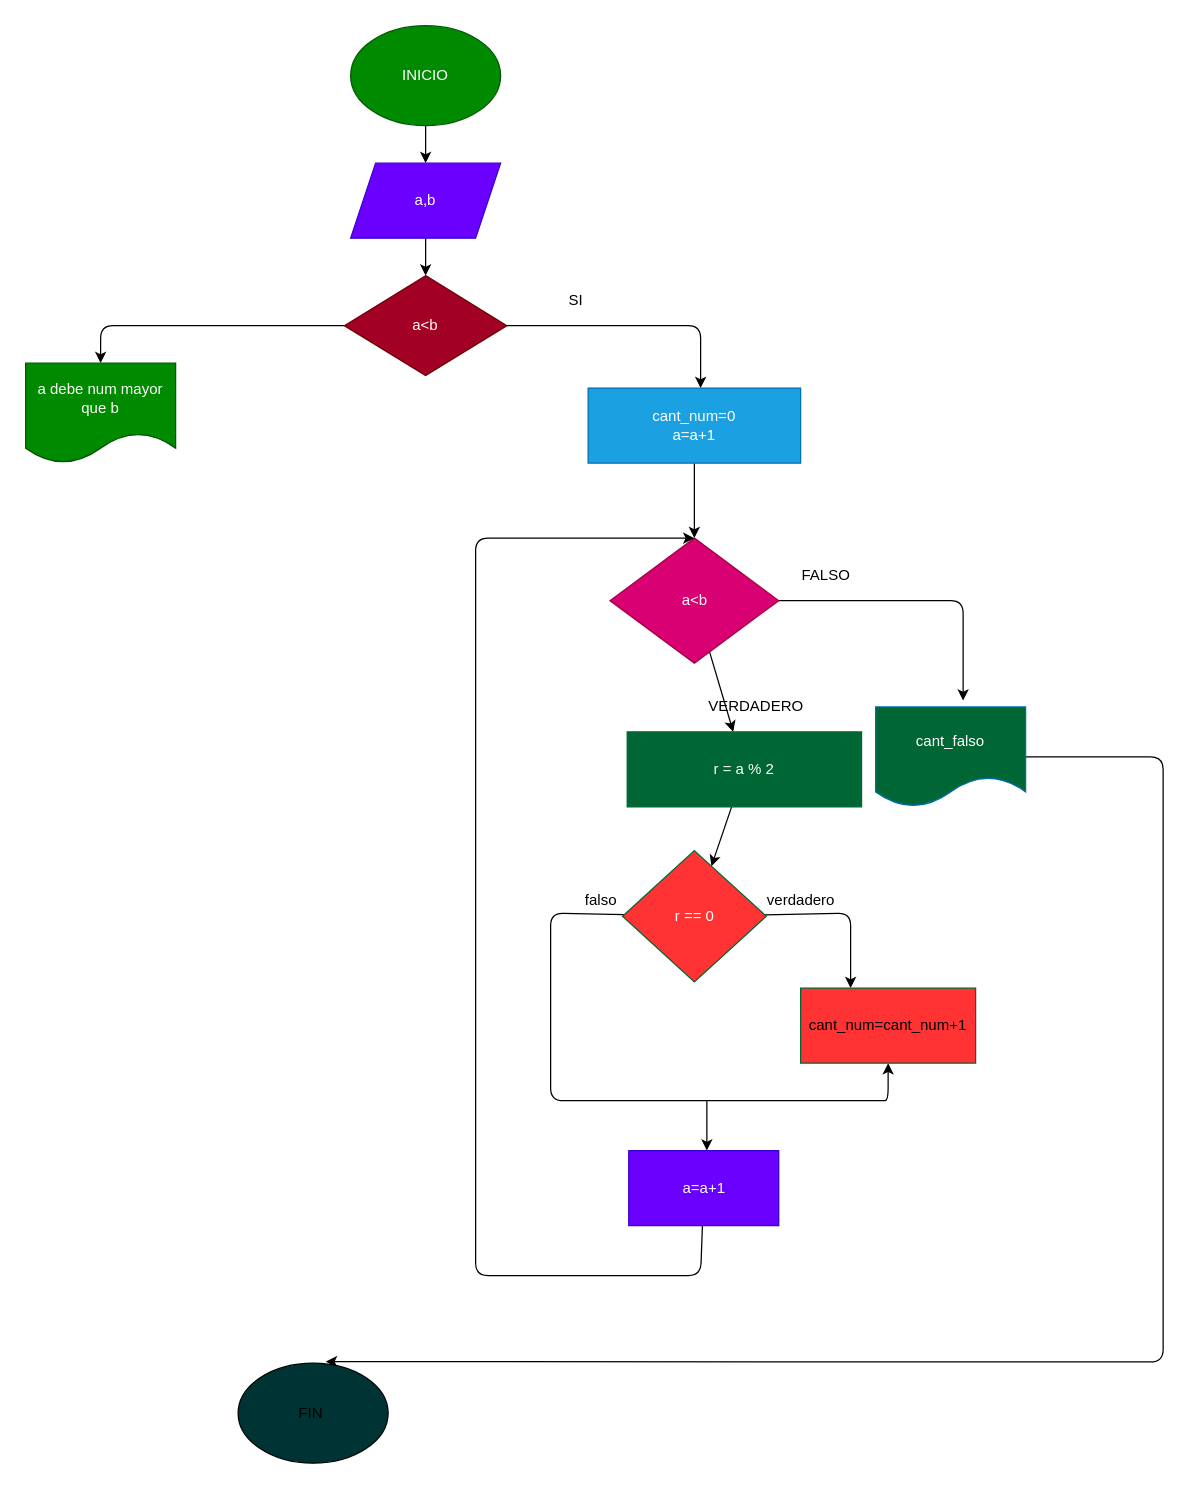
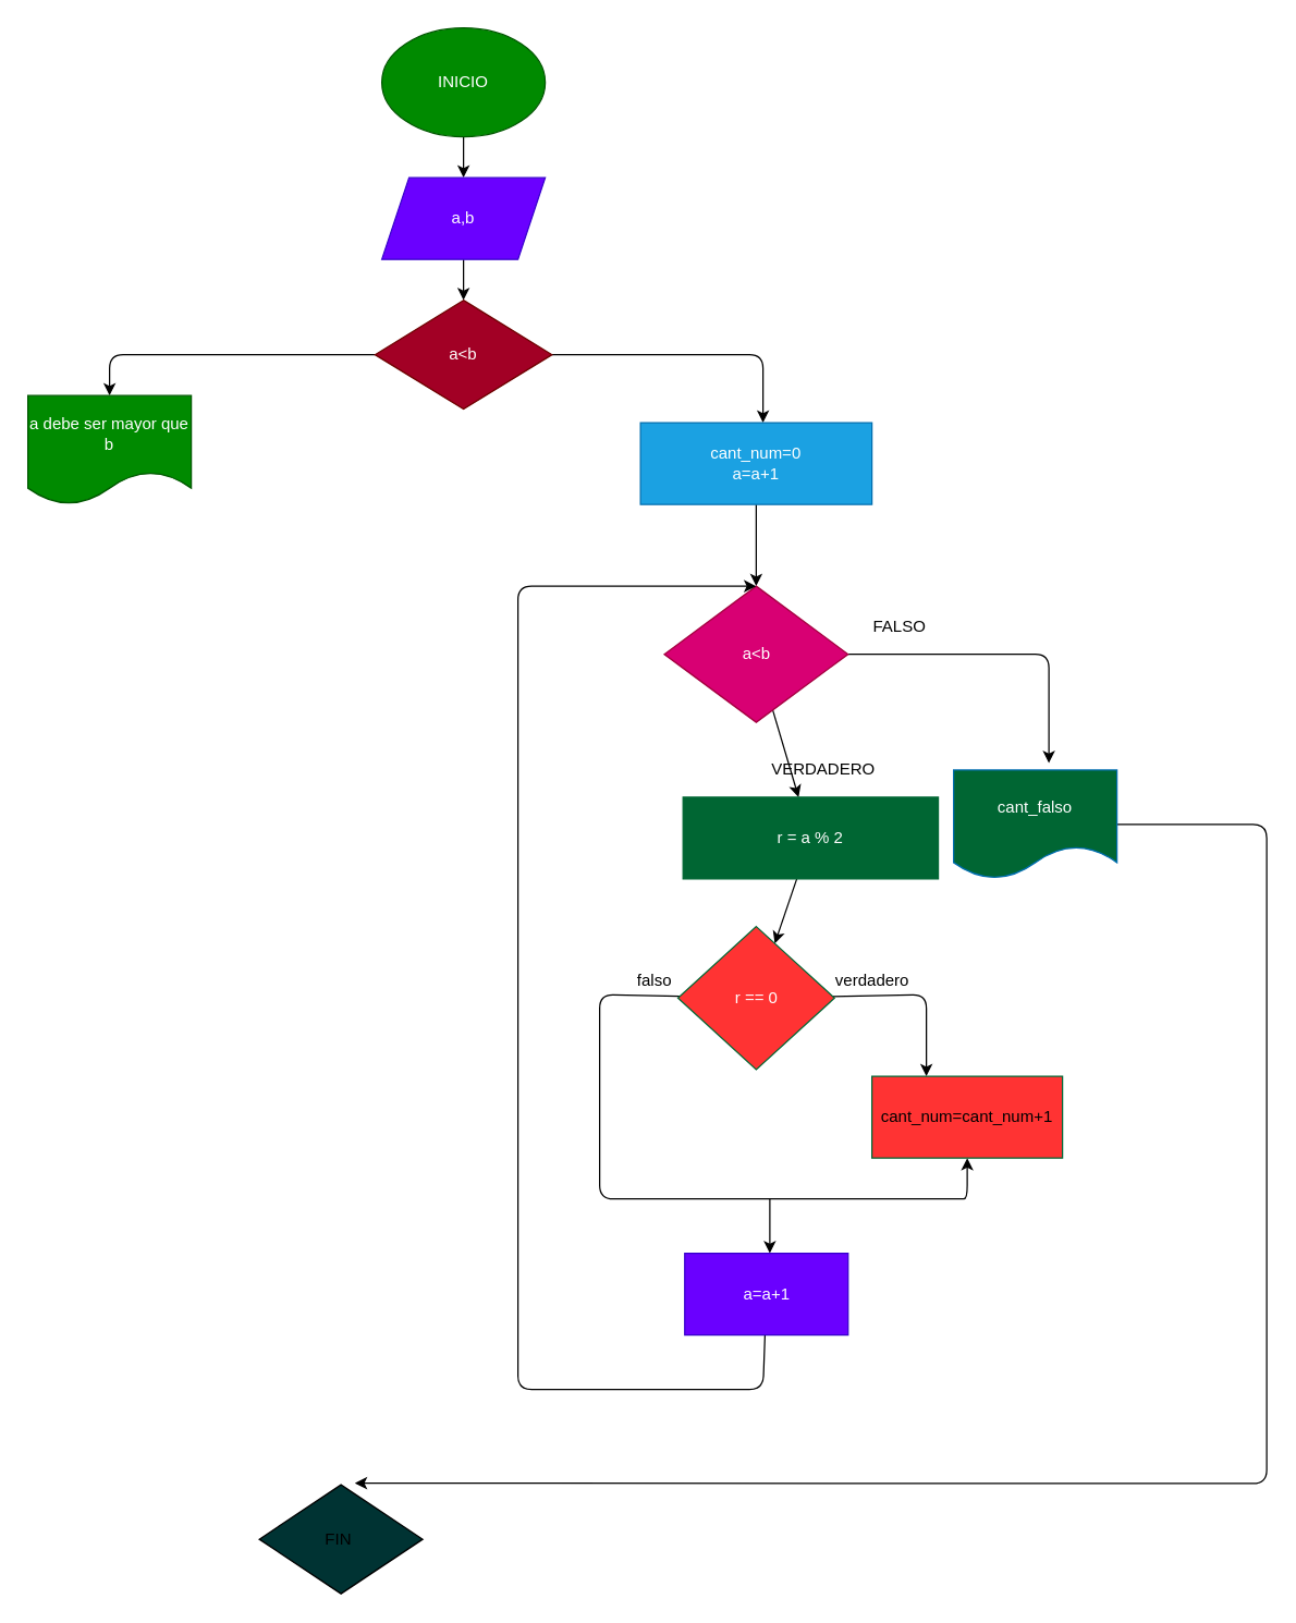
- <mxCell id="22" value="SI" style="text;html=1;align=center;verticalAlign=middle;resizable=0;points=[];autosize=1;strokeColor=none;fillColor=none;" parent="1" vertex="1"><mxGeometry x="445" y="230" width="30" height="20" as="geometry" /></mxCell>
- <mxCell id="9" value="a debe num mayor que b" style="shape=document;whiteSpace=wrap;html=1;boundedLbl=1;fillColor=#008a00;fontColor=#ffffff;strokeColor=#005700;" parent="1" vertex="1"><mxGeometry x="20" y="290" width="120" height="80" as="geometry" /></mxCell>
+ <mxCell id="9" value="a debe ser mayor que b" style="shape=document;whiteSpace=wrap;html=1;boundedLbl=1;fillColor=#008a00;fontColor=#ffffff;strokeColor=#005700;" parent="1" vertex="1"><mxGeometry x="20" y="290" width="120" height="80" as="geometry" /></mxCell>
- <mxCell id="21" value="FIN&amp;nbsp;" style="ellipse;whiteSpace=wrap;html=1;fillColor=#003333;" parent="1" vertex="1"><mxGeometry x="190" y="1090" width="120" height="80" as="geometry" /></mxCell>
+ <mxCell id="21" value="FIN&amp;nbsp;" style="rhombus;whiteSpace=wrap;html=1;fillColor=#003333;" parent="1" vertex="1"><mxGeometry x="190" y="1090" width="120" height="80" as="geometry" /></mxCell>
